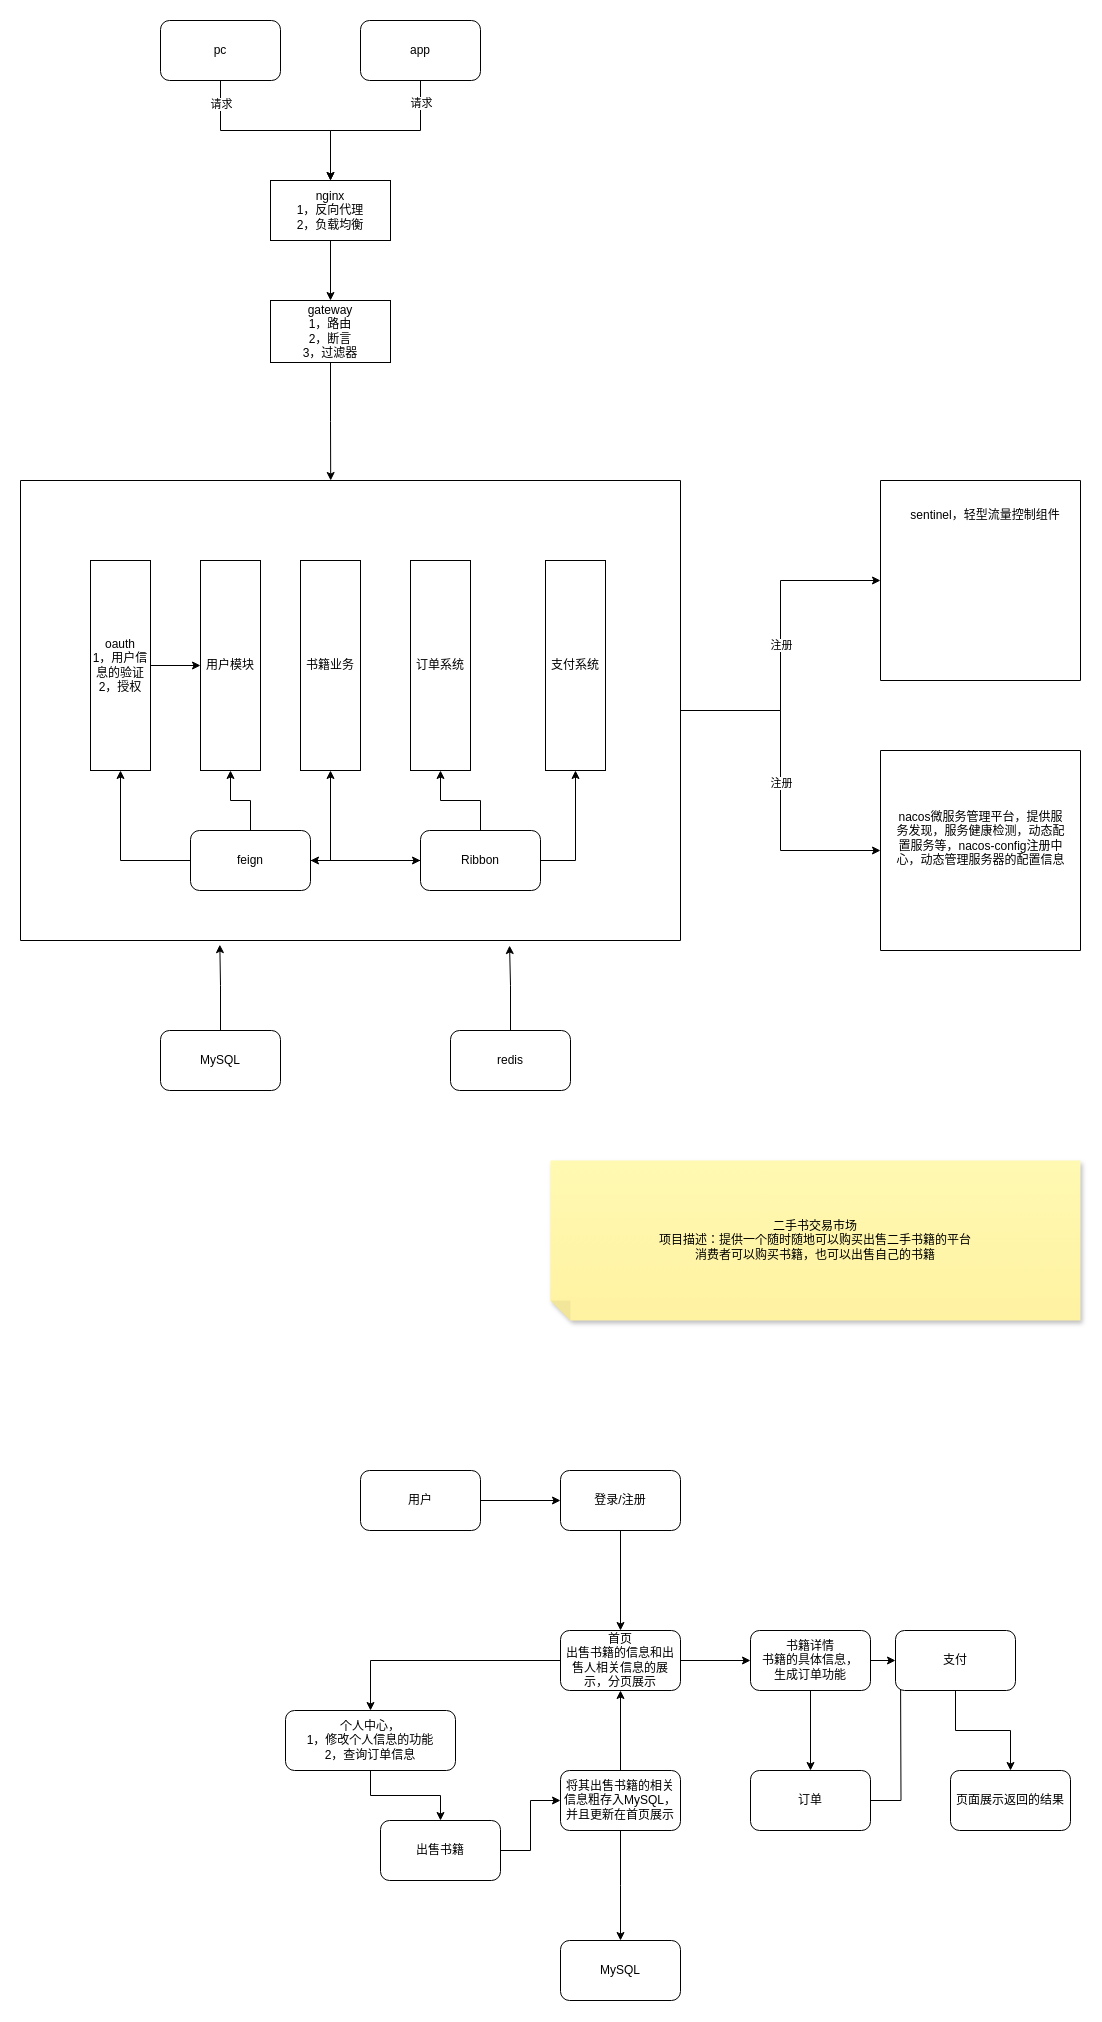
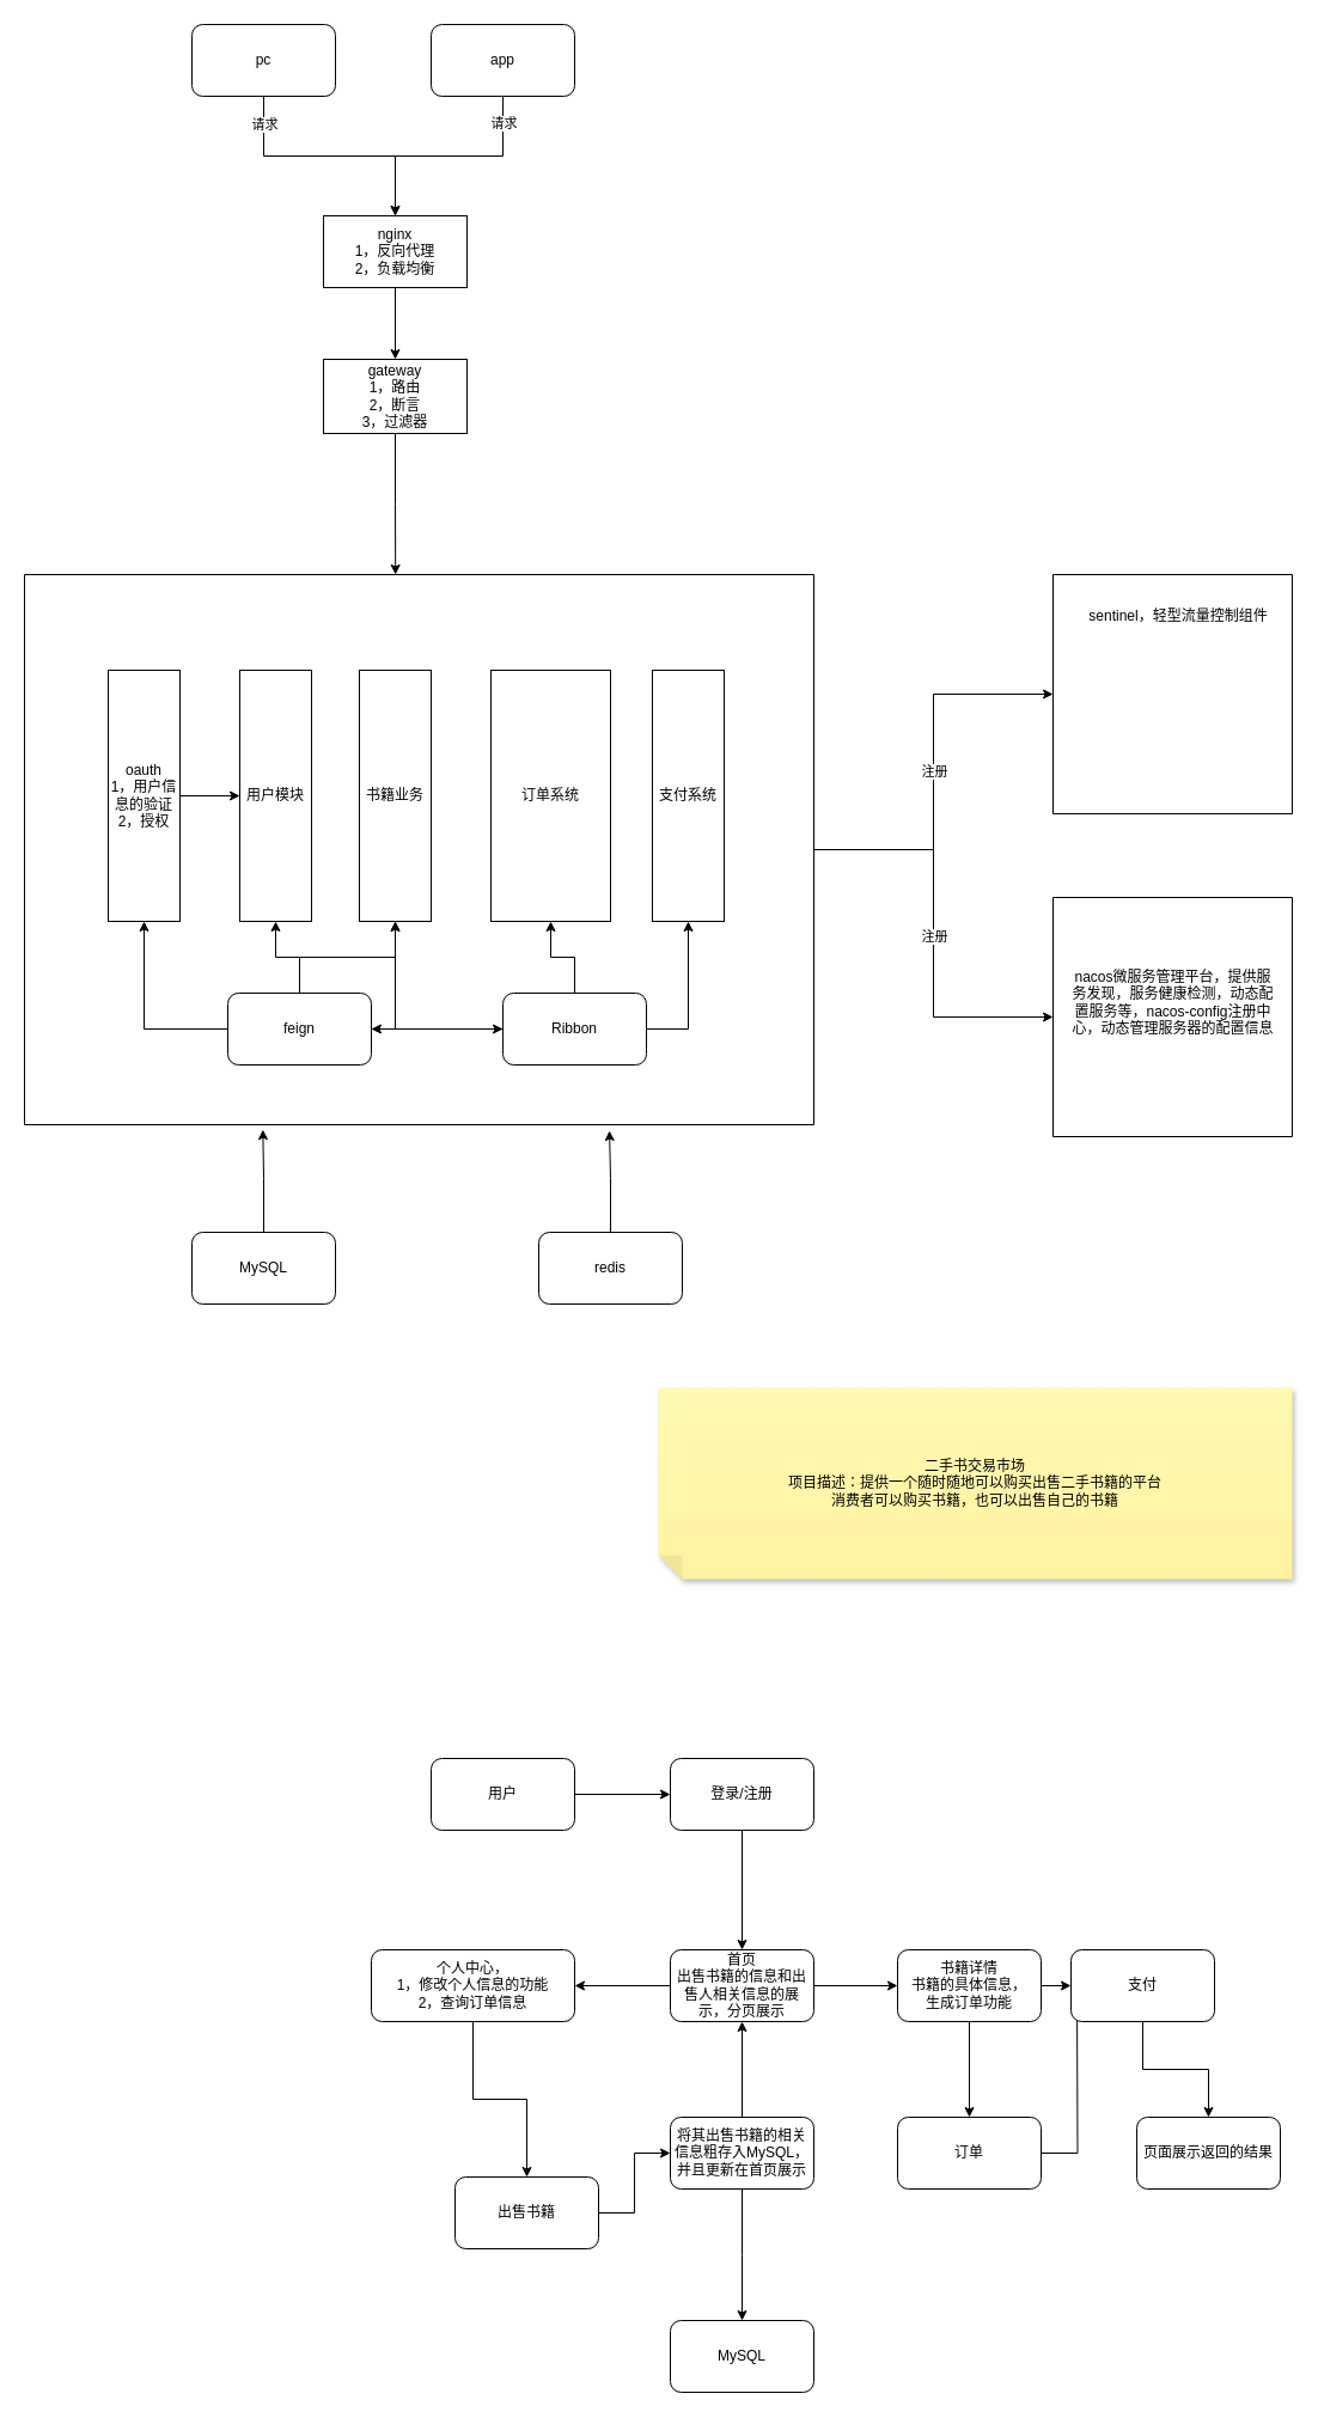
- <mxCell id="13" value="订单系统" style="rounded=0;whiteSpace=wrap;html=1;" parent="1" vertex="1"><mxGeometry x="410" y="560" width="60" height="210" as="geometry" /></mxCell>
+ <mxCell id="13" value="订单系统" style="rounded=0;whiteSpace=wrap;html=1;" parent="1" vertex="1"><mxGeometry x="410" y="560" width="100" height="210" as="geometry" /></mxCell>
+ <mxCell id="21" style="edgeStyle=orthogonalEdgeStyle;rounded=0;orthogonalLoop=1;jettySize=auto;html=1;entryX=0.5;entryY=1;entryDx=0;entryDy=0;" edge="1" parent="19" source="22" target="28"><mxGeometry relative="1" as="geometry" /></mxCell>
- <mxCell id="56" value="个人中心，&lt;br&gt;1，修改个人信息的功能&lt;br&gt;2，查询订单信息" style="whiteSpace=wrap;html=1;rounded=1;" parent="1" vertex="1"><mxGeometry x="285" y="1710" width="170" height="60" as="geometry" /></mxCell>
+ <mxCell id="56" value="个人中心，&lt;br&gt;1，修改个人信息的功能&lt;br&gt;2，查询订单信息" style="whiteSpace=wrap;html=1;rounded=1;" parent="1" vertex="1"><mxGeometry x="310" y="1630" width="170" height="60" as="geometry" /></mxCell>
